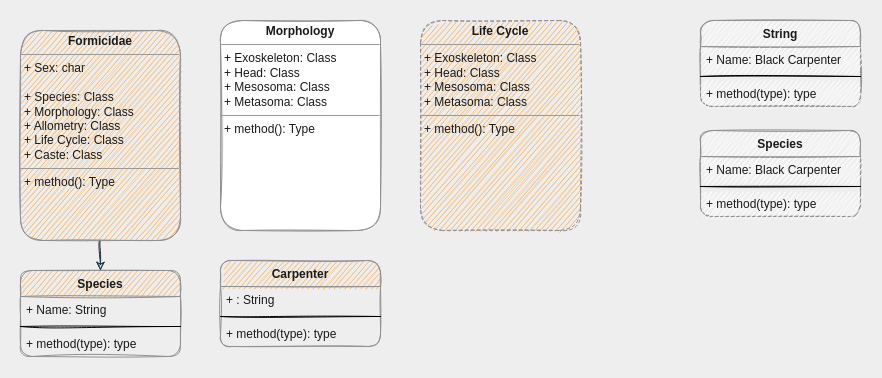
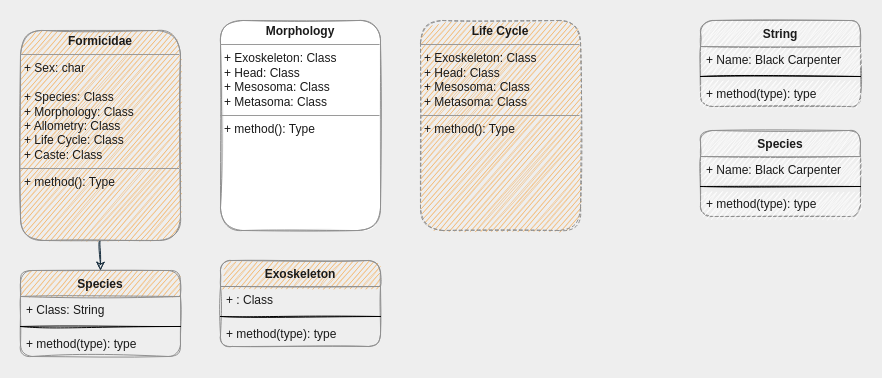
- <mxCell id="17" value="Carpenter" style="swimlane;fontStyle=1;align=center;verticalAlign=top;childLayout=stackLayout;horizontal=1;startSize=26;horizontalStack=0;resizeParent=1;resizeParentMax=0;resizeLast=0;collapsible=1;marginBottom=0;rounded=1;sketch=1;fillStyle=auto;fontColor=#1A1A1A;strokeColor=#909090;fillColor=#F5AB50;" vertex="1" parent="1"><mxGeometry x="220" y="260" width="160" height="86" as="geometry" /></mxCell>
+ <mxCell id="17" value="Exoskeleton" style="swimlane;fontStyle=1;align=center;verticalAlign=top;childLayout=stackLayout;horizontal=1;startSize=26;horizontalStack=0;resizeParent=1;resizeParentMax=0;resizeLast=0;collapsible=1;marginBottom=0;rounded=1;sketch=1;fillStyle=auto;fontColor=#1A1A1A;strokeColor=#909090;fillColor=#F5AB50;" vertex="1" parent="1"><mxGeometry x="220" y="260" width="160" height="86" as="geometry" /></mxCell>
- <mxCell id="18" value="+ : String" style="text;strokeColor=none;fillColor=none;align=left;verticalAlign=top;spacingLeft=4;spacingRight=4;overflow=hidden;rotatable=0;points=[[0,0.5],[1,0.5]];portConstraint=eastwest;rounded=1;sketch=1;fillStyle=auto;fontColor=#1A1A1A;" vertex="1" parent="17"><mxGeometry y="26" width="160" height="26" as="geometry" /></mxCell>
+ <mxCell id="18" value="+ : Class" style="text;strokeColor=none;fillColor=none;align=left;verticalAlign=top;spacingLeft=4;spacingRight=4;overflow=hidden;rotatable=0;points=[[0,0.5],[1,0.5]];portConstraint=eastwest;rounded=1;sketch=1;fillStyle=auto;fontColor=#1A1A1A;" vertex="1" parent="17"><mxGeometry y="26" width="160" height="26" as="geometry" /></mxCell>
- <mxCell id="5" value="+ Name: String" style="text;strokeColor=none;fillColor=none;align=left;verticalAlign=top;spacingLeft=4;spacingRight=4;overflow=hidden;rotatable=0;points=[[0,0.5],[1,0.5]];portConstraint=eastwest;rounded=1;sketch=1;fillStyle=auto;fontColor=#1A1A1A;" vertex="1" parent="4"><mxGeometry y="26" width="160" height="26" as="geometry" /></mxCell>
+ <mxCell id="5" value="+ Class: String" style="text;strokeColor=none;fillColor=none;align=left;verticalAlign=top;spacingLeft=4;spacingRight=4;overflow=hidden;rotatable=0;points=[[0,0.5],[1,0.5]];portConstraint=eastwest;rounded=1;sketch=1;fillStyle=auto;fontColor=#1A1A1A;" vertex="1" parent="4"><mxGeometry y="26" width="160" height="26" as="geometry" /></mxCell>
